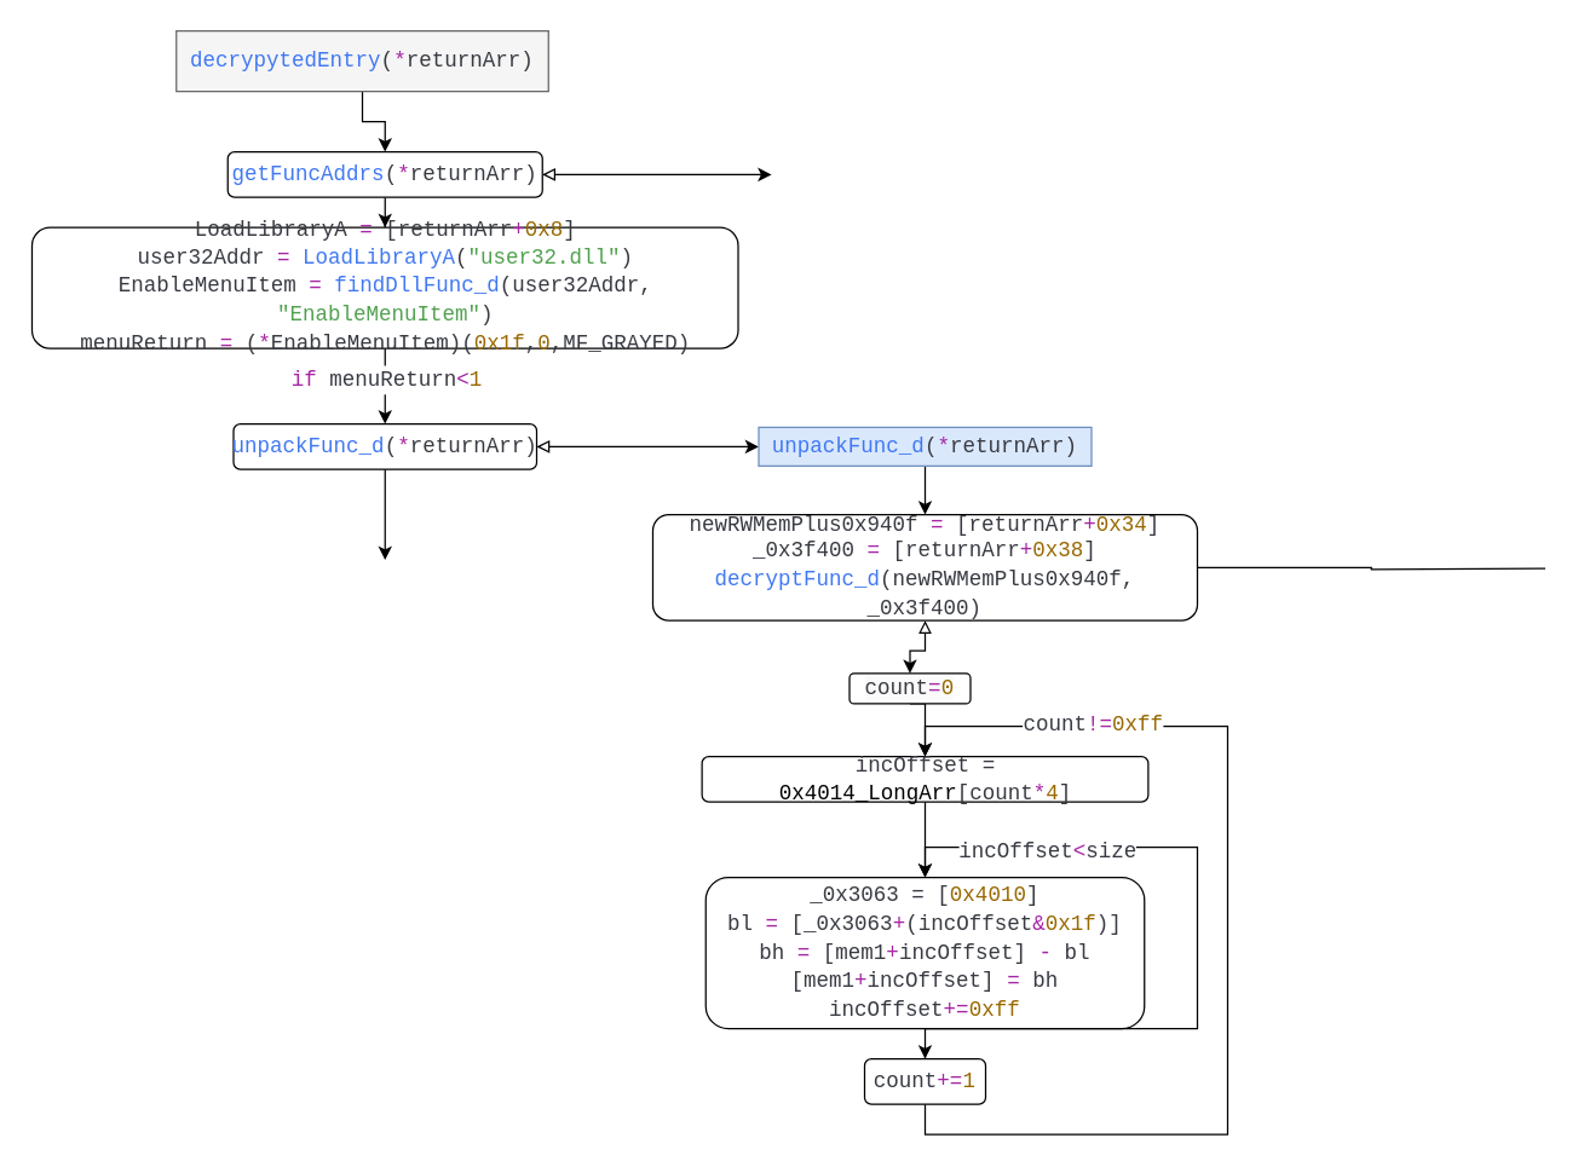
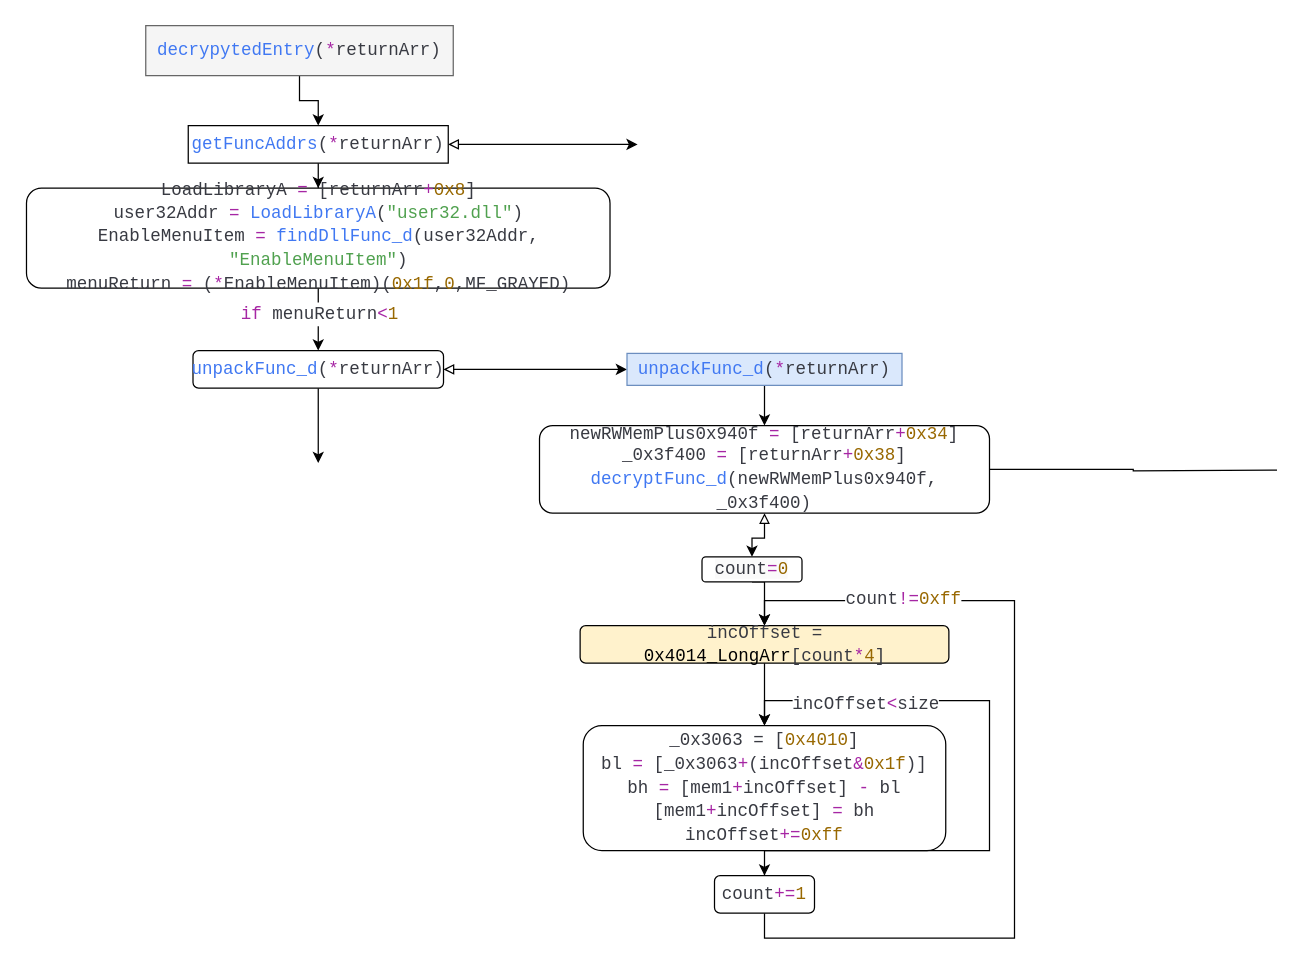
- <mxCell id="6" value="&lt;div style=&quot;color: rgb(56, 58, 66); font-family: Consolas, &amp;quot;Courier New&amp;quot;, monospace; font-size: 14px; line-height: 19px;&quot;&gt;&lt;div style=&quot;&quot;&gt;&lt;span style=&quot;color: rgb(64, 120, 242);&quot;&gt;getFuncAddrs&lt;/span&gt;(&lt;span style=&quot;color: rgb(166, 38, 164);&quot;&gt;*&lt;/span&gt;returnArr)&lt;/div&gt;&lt;/div&gt;" style="rounded=1;whiteSpace=wrap;html=1;" vertex="1" parent="1"><mxGeometry x="150" y="100" width="208" height="30" as="geometry" /></mxCell>
+ <mxCell id="6" value="&lt;div style=&quot;color: rgb(56, 58, 66); font-family: Consolas, &amp;quot;Courier New&amp;quot;, monospace; font-size: 14px; line-height: 19px;&quot;&gt;&lt;div style=&quot;&quot;&gt;&lt;span style=&quot;color: rgb(64, 120, 242);&quot;&gt;getFuncAddrs&lt;/span&gt;(&lt;span style=&quot;color: rgb(166, 38, 164);&quot;&gt;*&lt;/span&gt;returnArr)&lt;/div&gt;&lt;/div&gt;" style="whiteSpace=wrap;html=1;rounded=0;" vertex="1" parent="1"><mxGeometry x="150" y="100" width="208" height="30" as="geometry" /></mxCell>
- <mxCell id="19" value="&lt;div style=&quot;color: rgb(56, 58, 66); font-family: Consolas, &amp;quot;Courier New&amp;quot;, monospace; font-size: 14px; line-height: 19px;&quot;&gt;&lt;div style=&quot;&quot;&gt;incOffset = &lt;span style=&quot;color: rgb(0, 0, 0);&quot;&gt;0x4014_LongArr&lt;/span&gt;[count&lt;span style=&quot;color: rgb(166, 38, 164);&quot;&gt;*&lt;/span&gt;&lt;span style=&quot;color: rgb(152, 104, 1);&quot;&gt;4&lt;/span&gt;]&lt;/div&gt;&lt;/div&gt;" style="rounded=1;whiteSpace=wrap;html=1;" vertex="1" parent="1"><mxGeometry x="463.5" y="500" width="295" height="30" as="geometry" /></mxCell>
+ <mxCell id="19" value="&lt;div style=&quot;color: rgb(56, 58, 66); font-family: Consolas, &amp;quot;Courier New&amp;quot;, monospace; font-size: 14px; line-height: 19px;&quot;&gt;&lt;div style=&quot;&quot;&gt;incOffset = &lt;span style=&quot;color: rgb(0, 0, 0);&quot;&gt;0x4014_LongArr&lt;/span&gt;[count&lt;span style=&quot;color: rgb(166, 38, 164);&quot;&gt;*&lt;/span&gt;&lt;span style=&quot;color: rgb(152, 104, 1);&quot;&gt;4&lt;/span&gt;]&lt;/div&gt;&lt;/div&gt;" style="rounded=1;whiteSpace=wrap;html=1;fillColor=#fff2cc;" vertex="1" parent="1"><mxGeometry x="463.5" y="500" width="295" height="30" as="geometry" /></mxCell>
